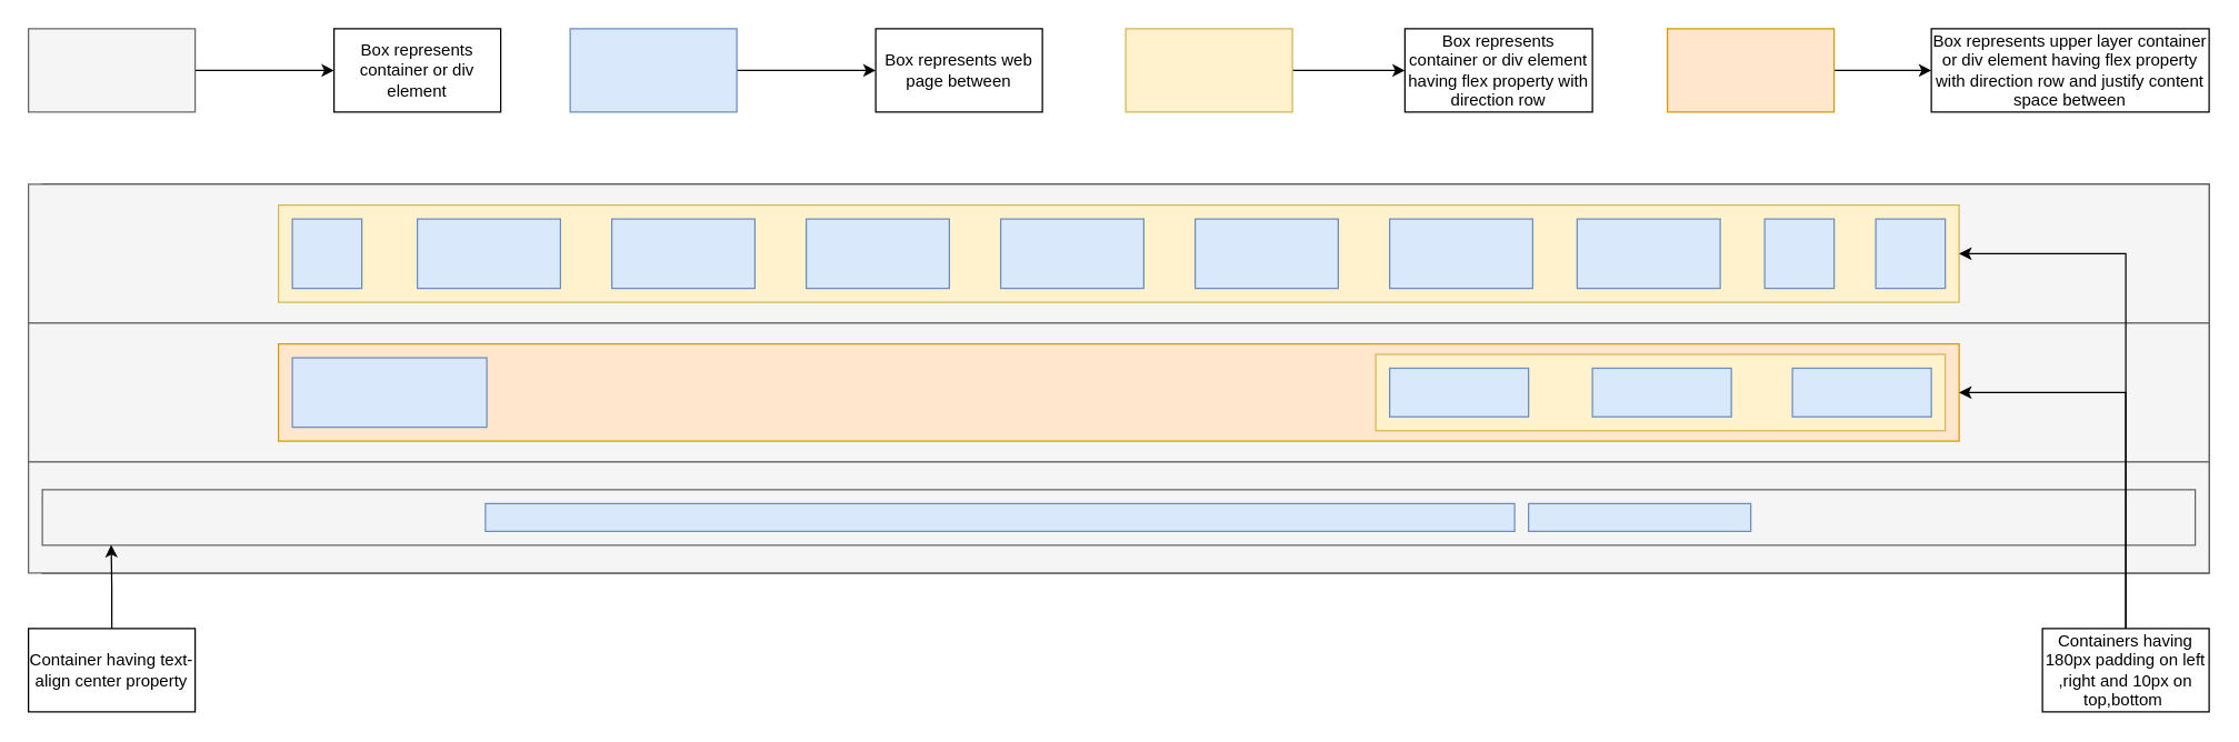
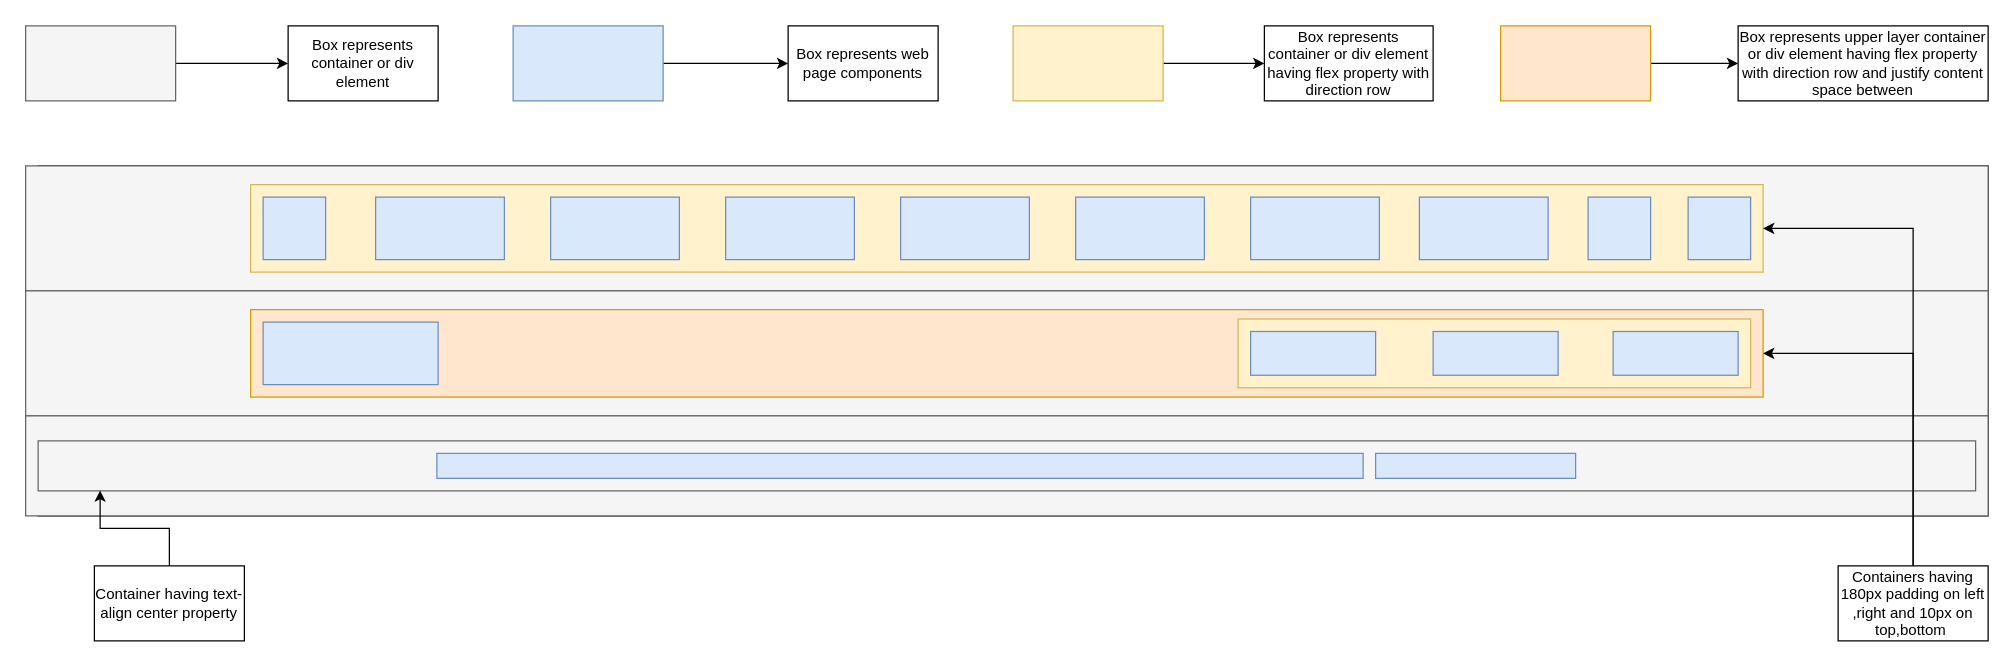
- <mxCell id="28" value="Box represents container or div element" style="rounded=0;whiteSpace=wrap;html=1;" vertex="1" parent="1"><mxGeometry x="240" y="20" width="120" height="60" as="geometry" /></mxCell>
+ <mxCell id="28" value="Box represents container or div element" style="rounded=0;whiteSpace=wrap;html=1;" vertex="1" parent="1"><mxGeometry x="230" y="20" width="120" height="60" as="geometry" /></mxCell>
- <mxCell id="31" value="Box represents web page between" style="rounded=0;whiteSpace=wrap;html=1;" vertex="1" parent="1"><mxGeometry x="630" y="20" width="120" height="60" as="geometry" /></mxCell>
+ <mxCell id="31" value="Box represents web page components" style="rounded=0;whiteSpace=wrap;html=1;" vertex="1" parent="1"><mxGeometry x="630" y="20" width="120" height="60" as="geometry" /></mxCell>
- <mxCell id="39" value="Container having text-align center property" style="rounded=0;whiteSpace=wrap;html=1;" vertex="1" parent="1"><mxGeometry x="20" y="452" width="120" height="60" as="geometry" /></mxCell>
+ <mxCell id="39" value="Container having text-align center property" style="rounded=0;whiteSpace=wrap;html=1;" vertex="1" parent="1"><mxGeometry x="75" y="452" width="120" height="60" as="geometry" /></mxCell>
